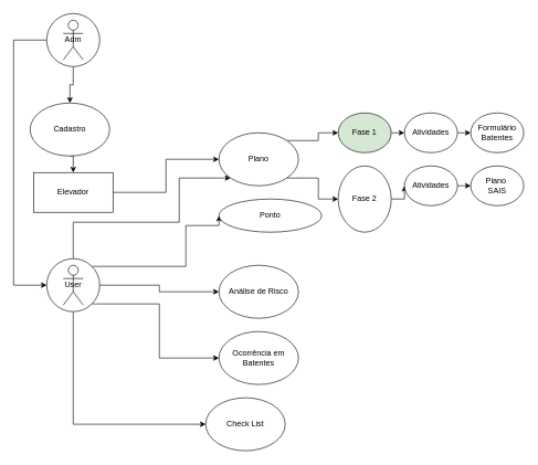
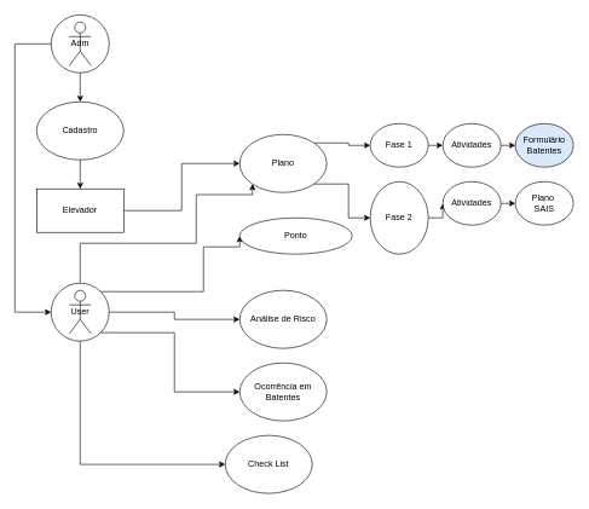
- <mxCell id="19" value="Cadastro" style="ellipse;whiteSpace=wrap;html=1;" vertex="1" parent="1"><mxGeometry x="45" y="155" width="120" height="80" as="geometry" /></mxCell>
+ <mxCell id="19" value="Cadastro" style="ellipse;whiteSpace=wrap;html=1;" vertex="1" parent="1"><mxGeometry x="50" y="140" width="120" height="80" as="geometry" /></mxCell>
- <mxCell id="24" value="Fase 1" style="ellipse;whiteSpace=wrap;html=1;fillColor=#d5e8d4;" vertex="1" parent="1"><mxGeometry x="510" y="170" width="80" height="60" as="geometry" /></mxCell>
+ <mxCell id="24" value="Fase 1" style="ellipse;whiteSpace=wrap;html=1;" vertex="1" parent="1"><mxGeometry x="510" y="170" width="80" height="60" as="geometry" /></mxCell>
- <mxCell id="31" value="Formulário&lt;br&gt;Batentes" style="ellipse;whiteSpace=wrap;html=1;" vertex="1" parent="1"><mxGeometry x="710" y="170" width="80" height="60" as="geometry" /></mxCell>
+ <mxCell id="31" value="Formulário&lt;br&gt;Batentes" style="ellipse;whiteSpace=wrap;html=1;fillColor=#dae8fc;" vertex="1" parent="1"><mxGeometry x="710" y="170" width="80" height="60" as="geometry" /></mxCell>
- <mxCell id="22" value="Plano" style="ellipse;whiteSpace=wrap;html=1;" vertex="1" parent="1"><mxGeometry x="330" y="200" width="120" height="80" as="geometry" /></mxCell>
+ <mxCell id="22" value="Plano" style="ellipse;whiteSpace=wrap;html=1;" vertex="1" parent="1"><mxGeometry x="330" y="185" width="120" height="80" as="geometry" /></mxCell>
